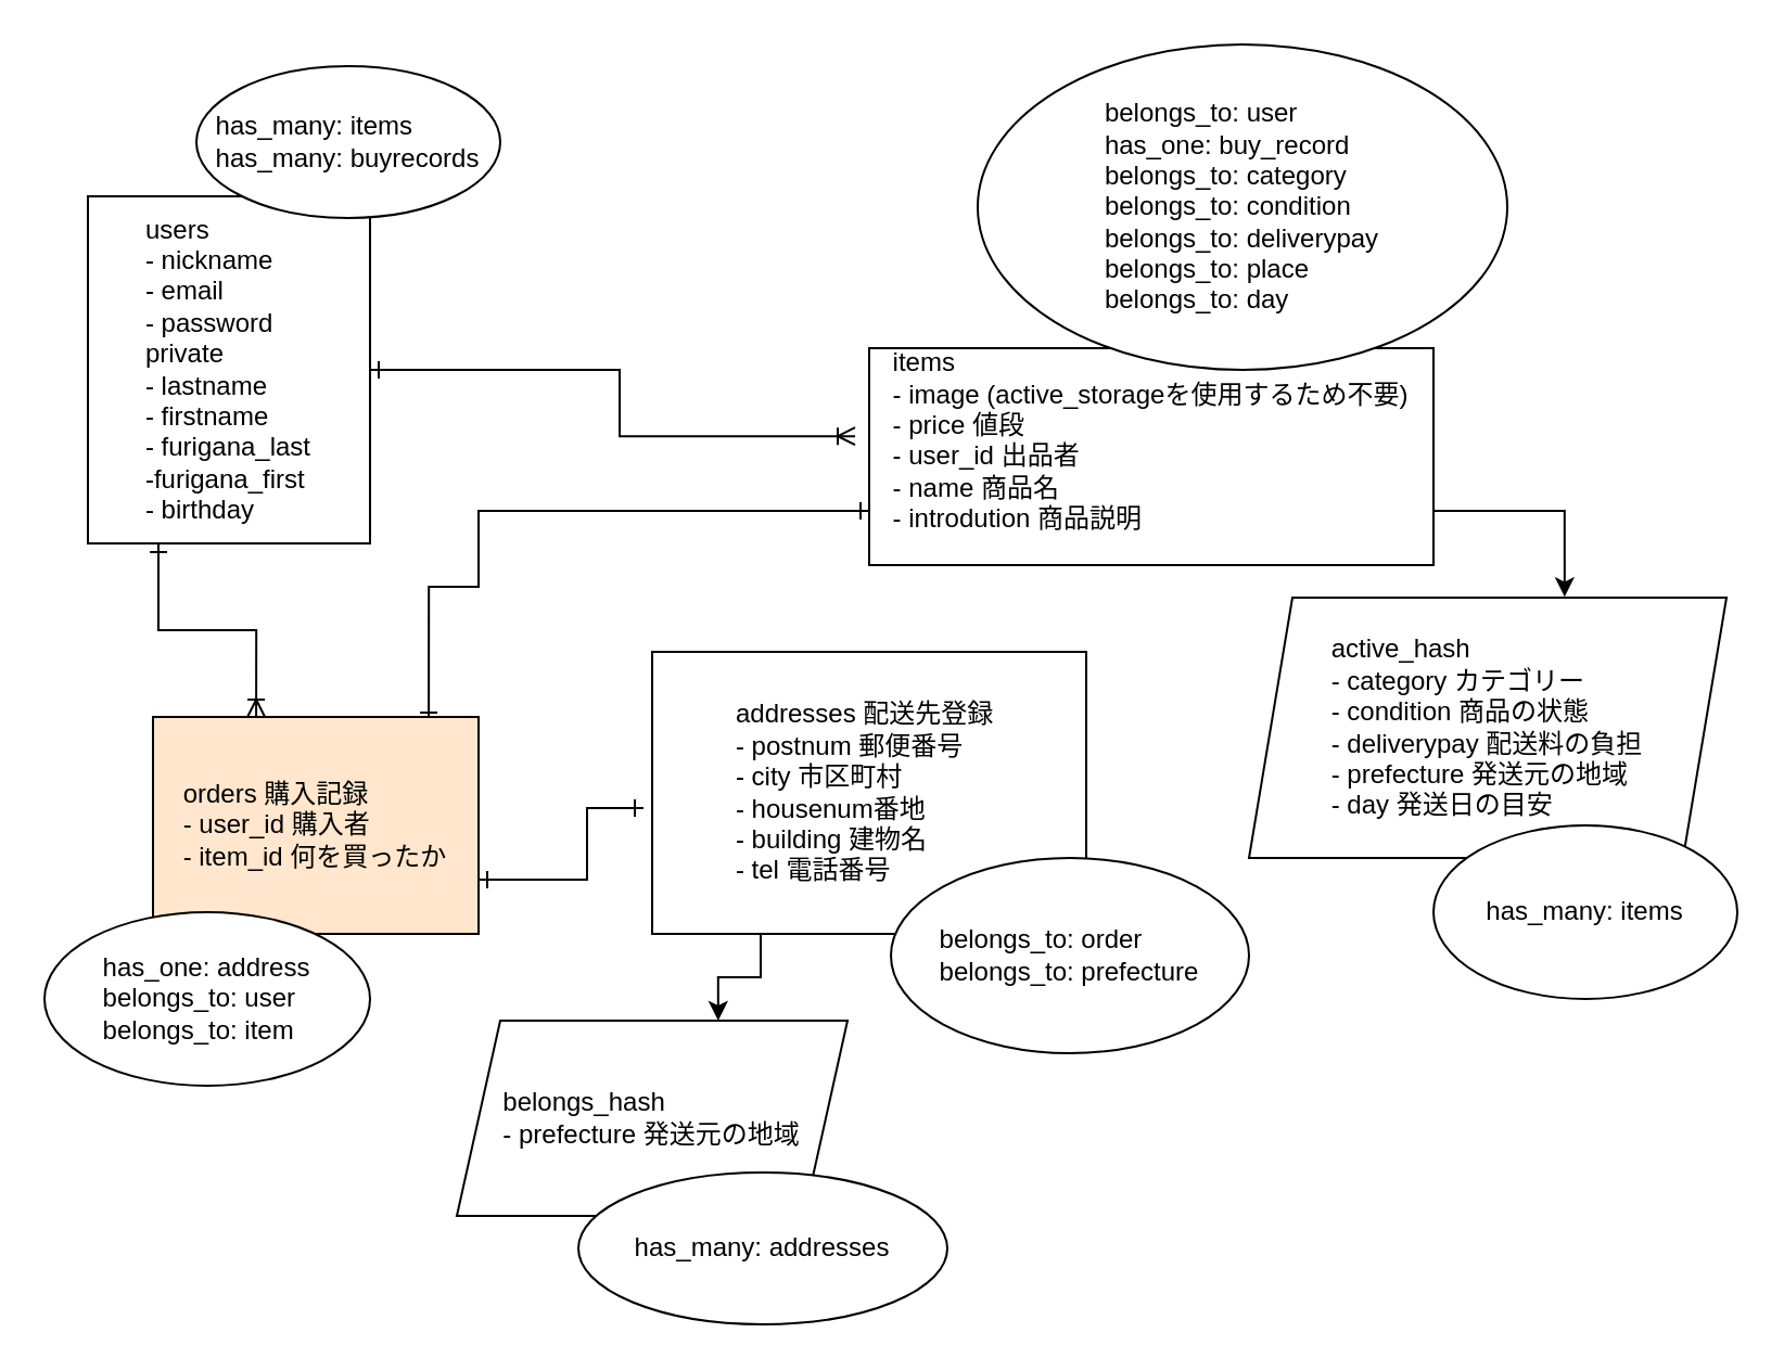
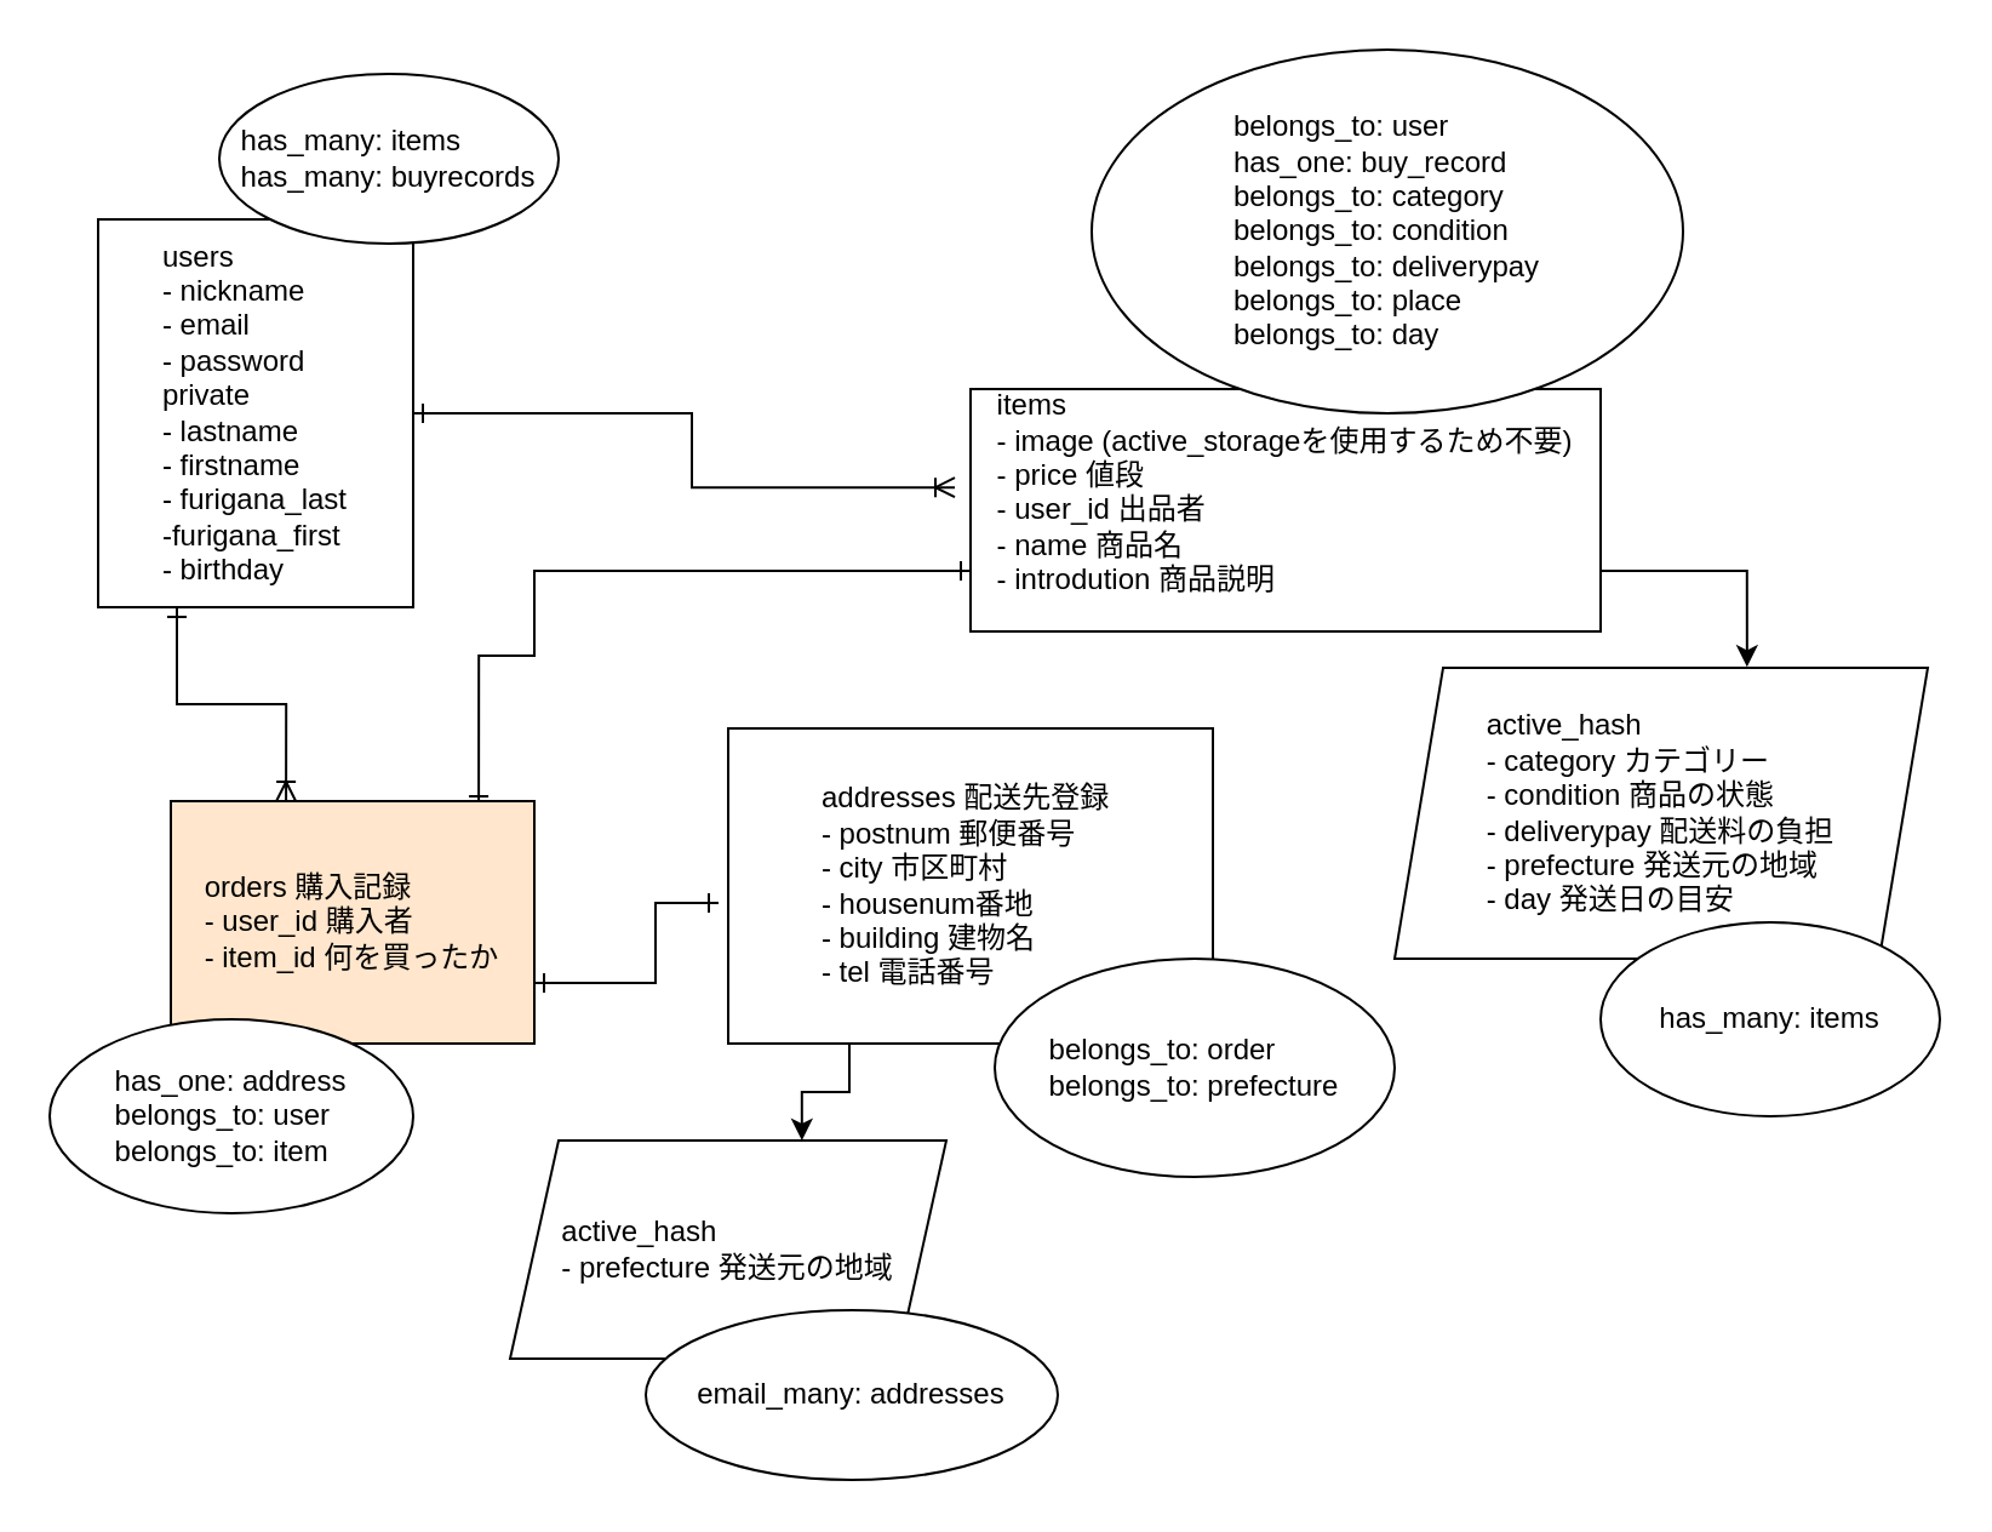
- <mxCell id="16" value="&lt;div style=&quot;text-align: justify&quot;&gt;&lt;span&gt;belongs_hash&lt;/span&gt;&lt;/div&gt;&lt;span&gt;&lt;div style=&quot;text-align: justify&quot;&gt;&lt;span&gt;- prefecture 発送元の地域&lt;/span&gt;&lt;/div&gt;&lt;/span&gt;" style="shape=parallelogram;perimeter=parallelogramPerimeter;whiteSpace=wrap;html=1;fixedSize=1;align=center;" parent="1" vertex="1"><mxGeometry x="210" y="470" width="180" height="90" as="geometry" /></mxCell>
+ <mxCell id="16" value="&lt;div style=&quot;text-align: justify&quot;&gt;&lt;span&gt;active_hash&lt;/span&gt;&lt;/div&gt;&lt;span&gt;&lt;div style=&quot;text-align: justify&quot;&gt;&lt;span&gt;- prefecture 発送元の地域&lt;/span&gt;&lt;/div&gt;&lt;/span&gt;" style="shape=parallelogram;perimeter=parallelogramPerimeter;whiteSpace=wrap;html=1;fixedSize=1;align=center;" parent="1" vertex="1"><mxGeometry x="210" y="470" width="180" height="90" as="geometry" /></mxCell>
- <mxCell id="19" value="has_many: addresses" style="ellipse;whiteSpace=wrap;html=1;" parent="1" vertex="1"><mxGeometry x="266" y="540" width="170" height="70" as="geometry" /></mxCell>
+ <mxCell id="19" value="email_many: addresses" style="ellipse;whiteSpace=wrap;html=1;" parent="1" vertex="1"><mxGeometry x="266" y="540" width="170" height="70" as="geometry" /></mxCell>
